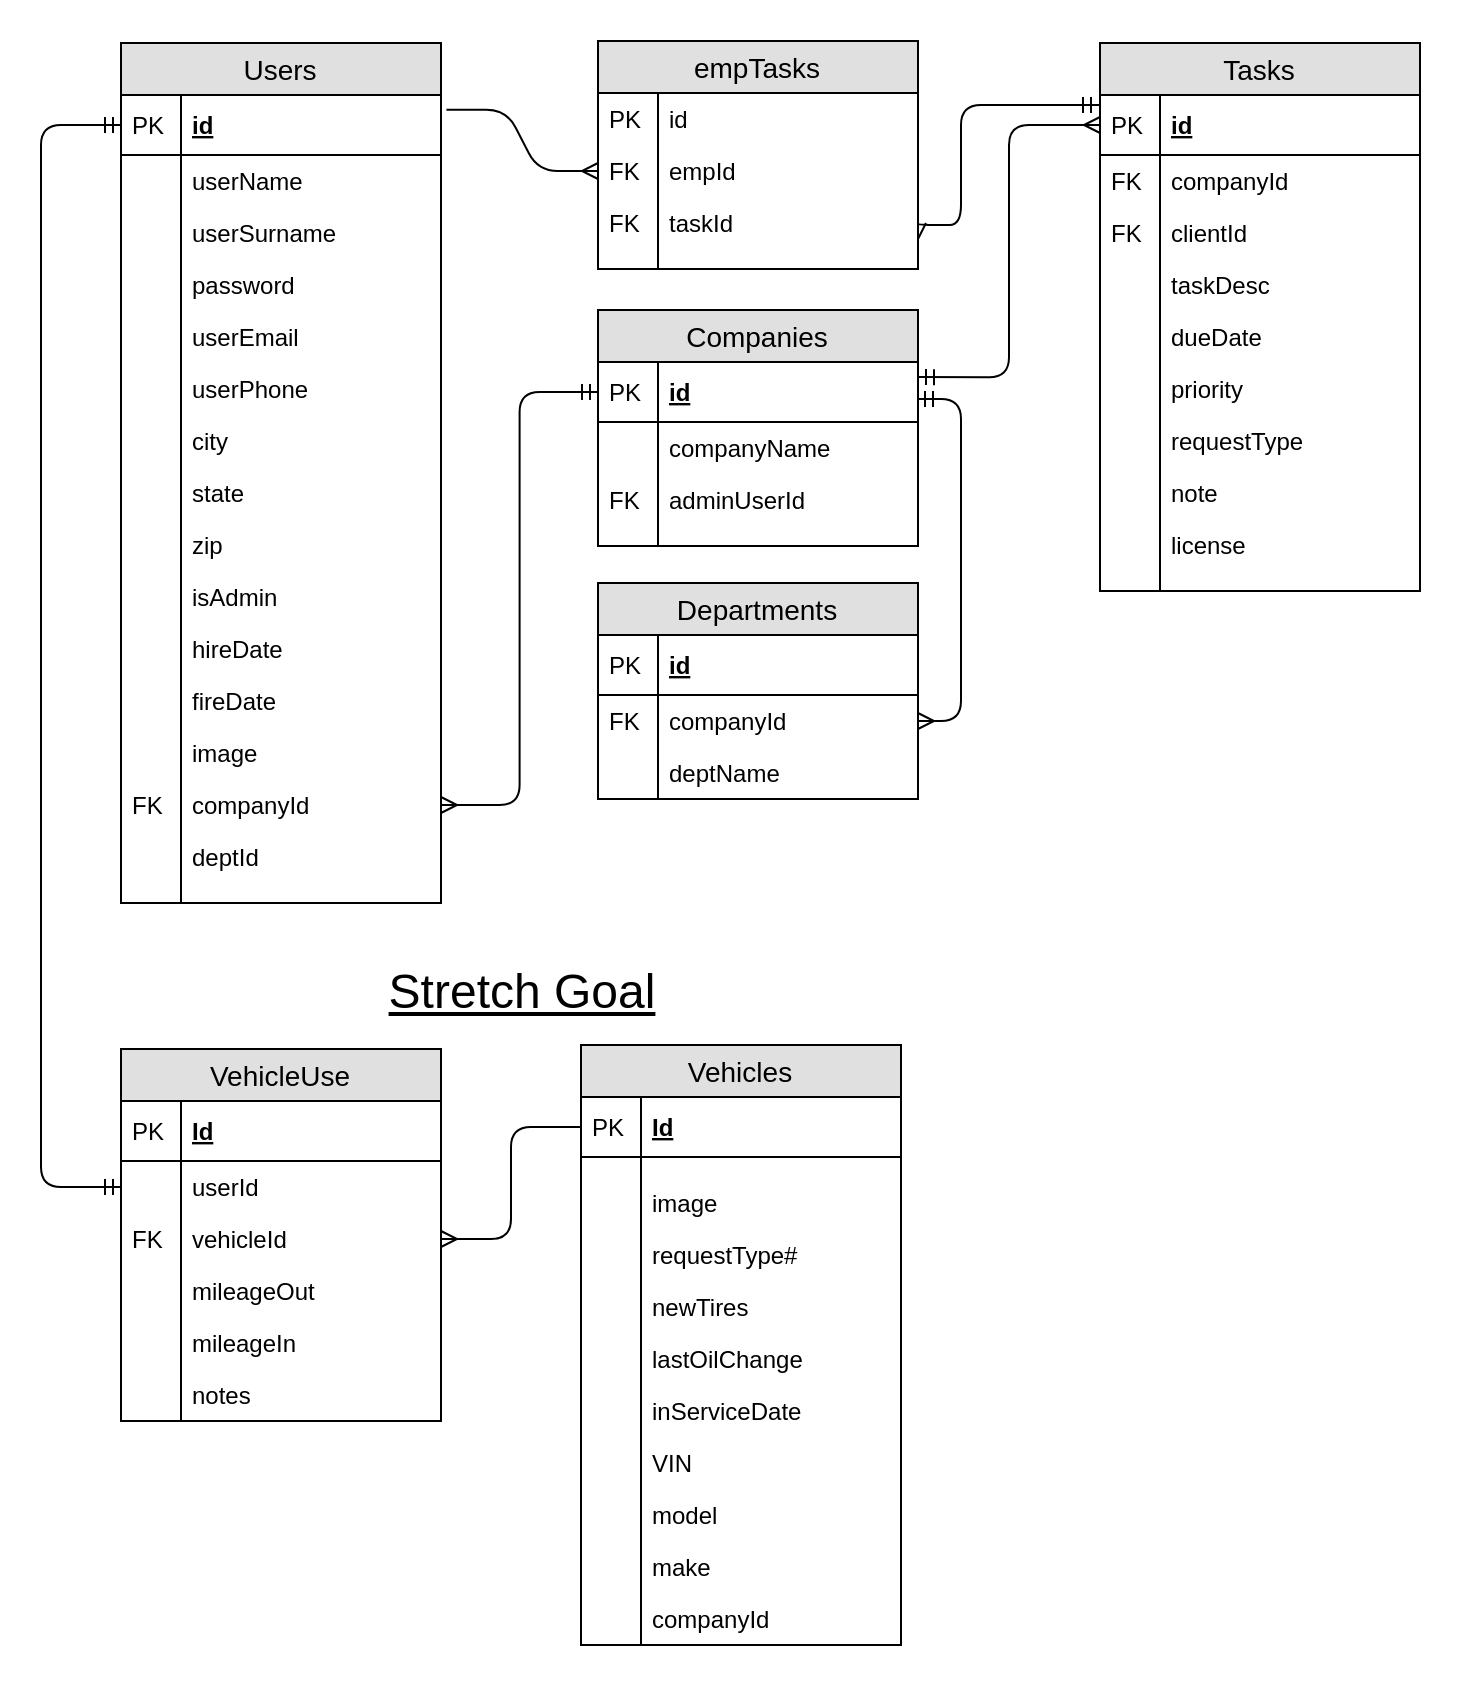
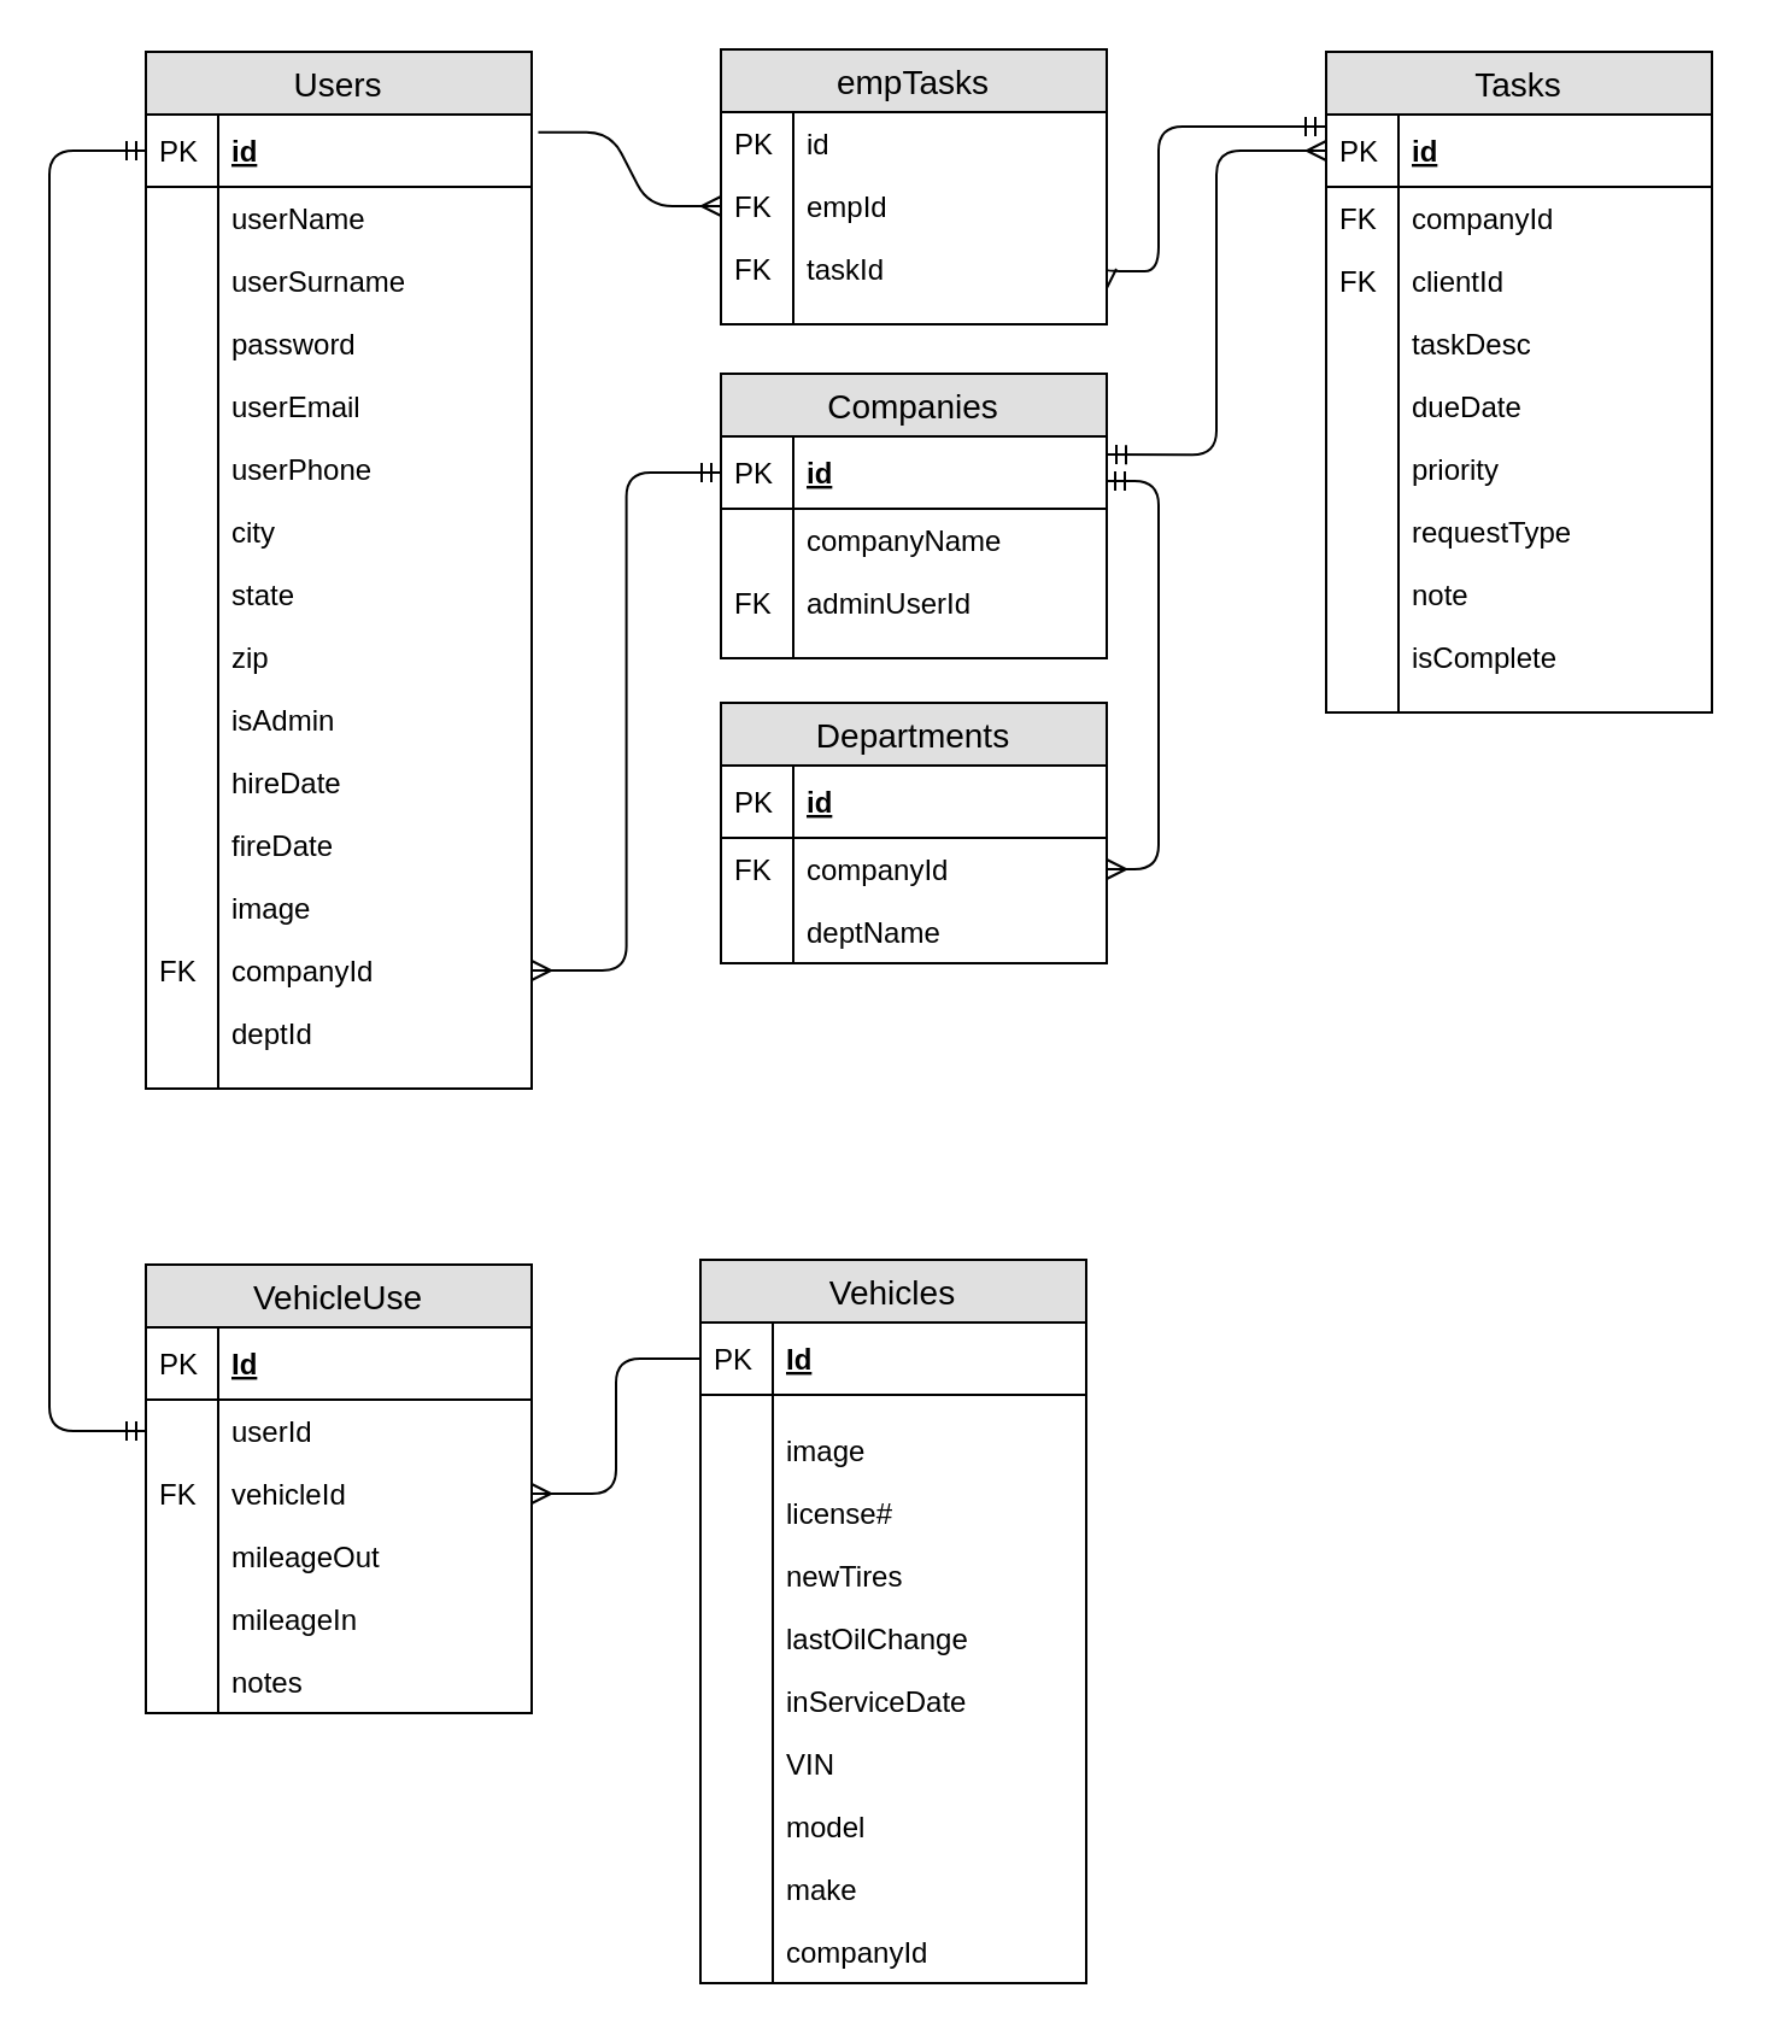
- <mxCell id="25" value="license" style="shape=partialRectangle;top=0;left=0;right=0;bottom=0;align=left;verticalAlign=top;fillColor=none;spacingLeft=34;spacingRight=4;overflow=hidden;rotatable=0;points=[[0,0.5],[1,0.5]];portConstraint=eastwest;dropTarget=0;fontSize=12;" parent="8" vertex="1"><mxGeometry y="238" width="160" height="26" as="geometry" /></mxCell>
+ <mxCell id="25" value="isComplete" style="shape=partialRectangle;top=0;left=0;right=0;bottom=0;align=left;verticalAlign=top;fillColor=none;spacingLeft=34;spacingRight=4;overflow=hidden;rotatable=0;points=[[0,0.5],[1,0.5]];portConstraint=eastwest;dropTarget=0;fontSize=12;" parent="8" vertex="1"><mxGeometry y="238" width="160" height="26" as="geometry" /></mxCell>
- <mxCell id="7" value="&lt;font style=&quot;font-size: 24px&quot;&gt;&lt;u&gt;Stretch Goal&lt;/u&gt;&lt;/font&gt;" style="text;html=1;strokeColor=none;fillColor=none;align=center;verticalAlign=middle;whiteSpace=wrap;rounded=0;" parent="1" vertex="1"><mxGeometry x="145.5" y="486" width="230" height="20" as="geometry" /></mxCell>
- <mxCell id="100" value="requestType#" style="shape=partialRectangle;top=0;left=0;right=0;bottom=0;align=left;verticalAlign=top;fillColor=none;spacingLeft=34;spacingRight=4;overflow=hidden;rotatable=0;points=[[0,0.5],[1,0.5]];portConstraint=eastwest;dropTarget=0;fontSize=12;" vertex="1" parent="93"><mxGeometry y="92" width="160" height="26" as="geometry" /></mxCell>
+ <mxCell id="100" value="license#" style="shape=partialRectangle;top=0;left=0;right=0;bottom=0;align=left;verticalAlign=top;fillColor=none;spacingLeft=34;spacingRight=4;overflow=hidden;rotatable=0;points=[[0,0.5],[1,0.5]];portConstraint=eastwest;dropTarget=0;fontSize=12;" vertex="1" parent="93"><mxGeometry y="92" width="160" height="26" as="geometry" /></mxCell>
